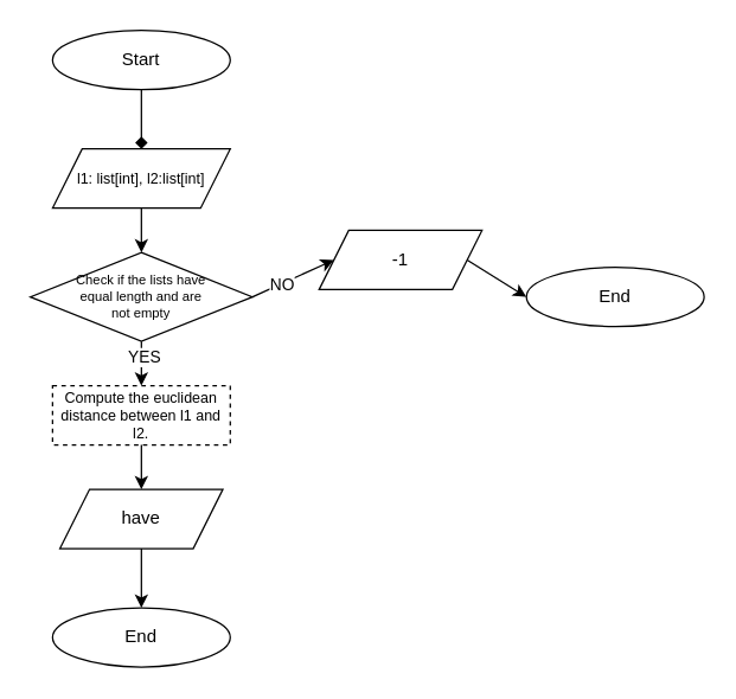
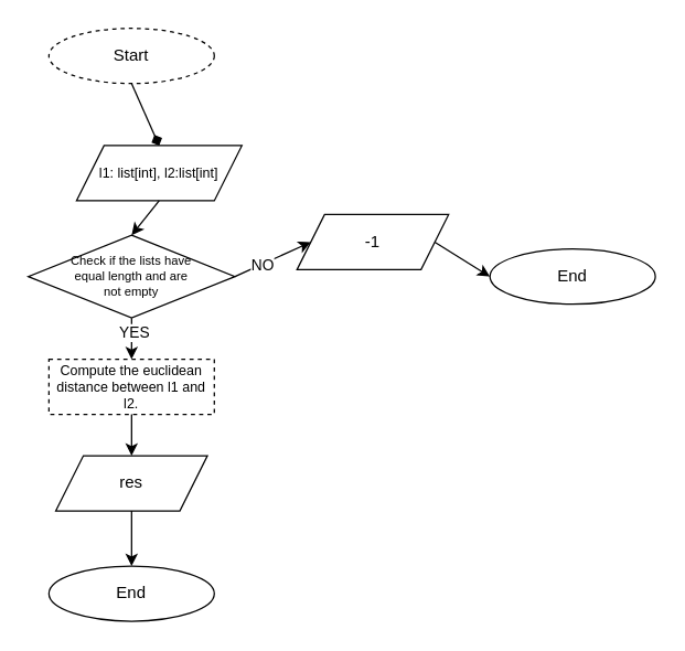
- <mxCell id="2" value="Start" style="ellipse;whiteSpace=wrap;html=1;" vertex="1" parent="1"><mxGeometry x="35" y="20" width="120" height="40" as="geometry" /></mxCell>
+ <mxCell id="2" value="Start" style="ellipse;whiteSpace=wrap;html=1;dashed=1;" vertex="1" parent="1"><mxGeometry x="35" y="20" width="120" height="40" as="geometry" /></mxCell>
- <mxCell id="3" value="l1: list[int], l2:list[int]" style="shape=parallelogram;perimeter=parallelogramPerimeter;whiteSpace=wrap;html=1;fixedSize=1;fontSize=10;" vertex="1" parent="1"><mxGeometry x="35" y="100" width="120" height="40" as="geometry" /></mxCell>
+ <mxCell id="3" value="l1: list[int], l2:list[int]" style="shape=parallelogram;perimeter=parallelogramPerimeter;whiteSpace=wrap;html=1;fixedSize=1;fontSize=10;" vertex="1" parent="1"><mxGeometry x="55" y="105" width="120" height="40" as="geometry" /></mxCell>
- <mxCell id="13" value="have" style="shape=parallelogram;perimeter=parallelogramPerimeter;whiteSpace=wrap;html=1;fixedSize=1;" vertex="1" parent="1"><mxGeometry x="40" y="330" width="110" height="40" as="geometry" /></mxCell>
+ <mxCell id="13" value="res" style="shape=parallelogram;perimeter=parallelogramPerimeter;whiteSpace=wrap;html=1;fixedSize=1;" vertex="1" parent="1"><mxGeometry x="40" y="330" width="110" height="40" as="geometry" /></mxCell>
